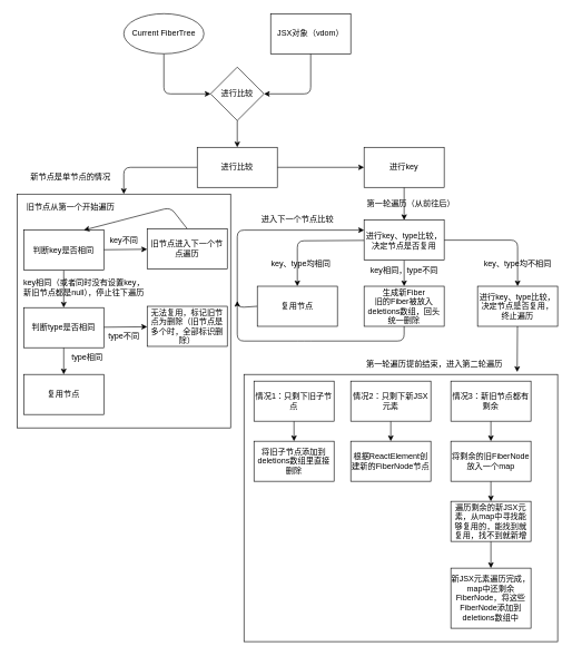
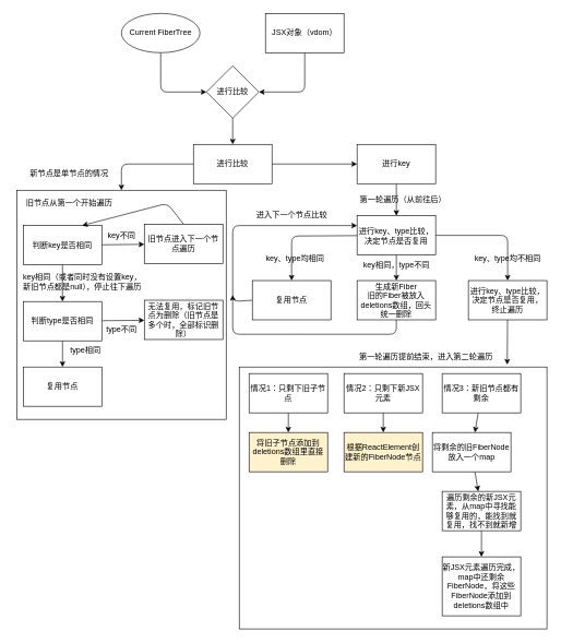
- <mxCell id="50" value="将旧子节点添加到deletions数组里直接删除" style="rounded=0;whiteSpace=wrap;html=1;" vertex="1" parent="1"><mxGeometry x="380" y="660" width="120" height="60" as="geometry" /></mxCell>
+ <mxCell id="50" value="将旧子节点添加到deletions数组里直接删除" style="rounded=0;whiteSpace=wrap;html=1;fillColor=#fff2cc;" vertex="1" parent="1"><mxGeometry x="380" y="660" width="120" height="60" as="geometry" /></mxCell>
- <mxCell id="53" value="根据ReactElement创建新的FiberNode节点" style="rounded=0;whiteSpace=wrap;html=1;" vertex="1" parent="1"><mxGeometry x="525" y="660" width="120" height="60" as="geometry" /></mxCell>
+ <mxCell id="53" value="根据ReactElement创建新的FiberNode节点" style="rounded=0;whiteSpace=wrap;html=1;fillColor=#fff2cc;" vertex="1" parent="1"><mxGeometry x="525" y="660" width="120" height="60" as="geometry" /></mxCell>
- <mxCell id="57" value="将剩余的旧FiberNode放入一个map" style="rounded=0;whiteSpace=wrap;html=1;" vertex="1" parent="1"><mxGeometry x="675" y="660" width="120" height="60" as="geometry" /></mxCell>
+ <mxCell id="57" value="将剩余的旧FiberNode放入一个map" style="rounded=0;whiteSpace=wrap;html=1;" vertex="1" parent="1"><mxGeometry x="660" y="660" width="120" height="60" as="geometry" /></mxCell>
